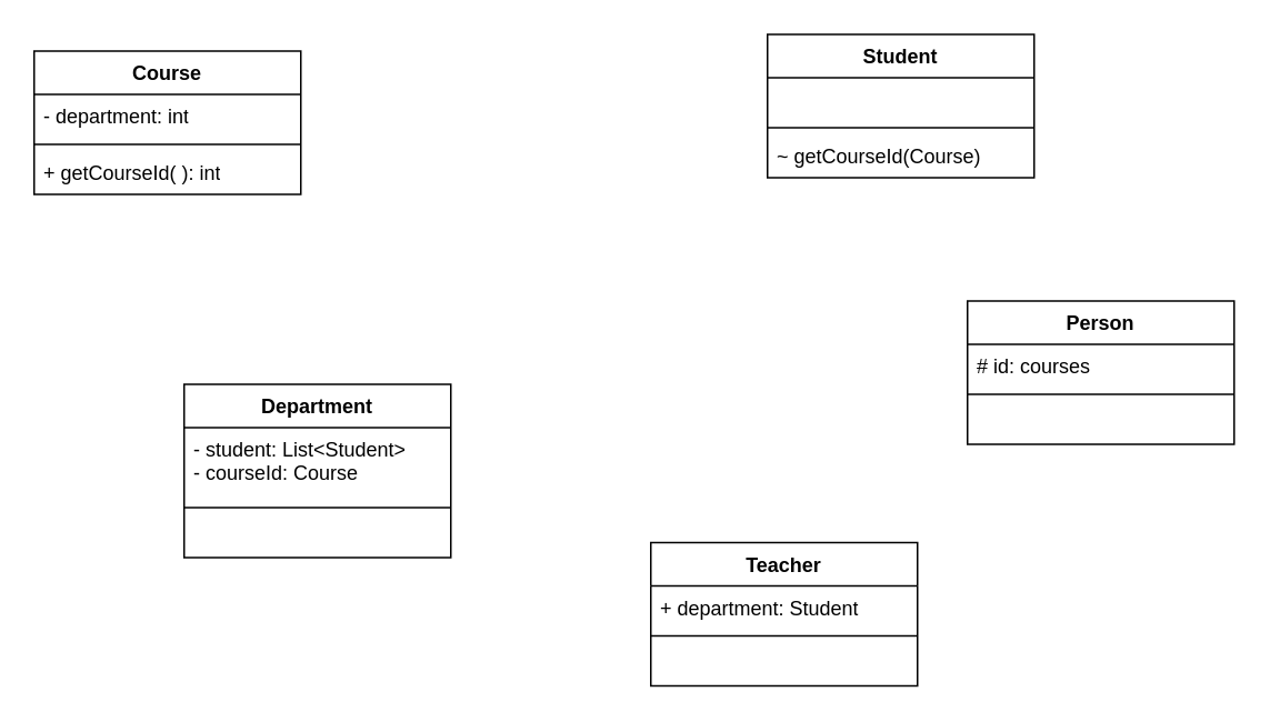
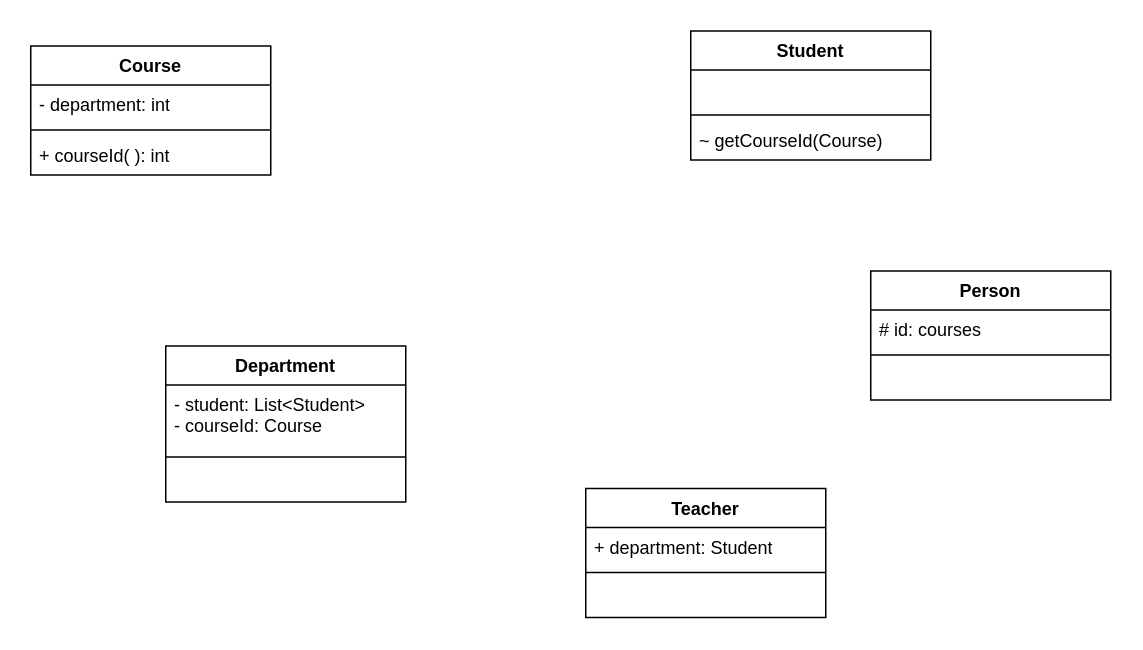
- <mxCell id="5" value="+&amp;nbsp;getCourseId&lt;span style=&quot;background-color: initial;&quot;&gt;( ): int&lt;/span&gt;" style="text;strokeColor=none;fillColor=none;align=left;verticalAlign=top;spacingLeft=4;spacingRight=4;overflow=hidden;rotatable=0;points=[[0,0.5],[1,0.5]];portConstraint=eastwest;whiteSpace=wrap;html=1;" vertex="1" parent="2"><mxGeometry y="60" width="160" height="26" as="geometry" /></mxCell>
+ <mxCell id="5" value="+&amp;nbsp;courseId&lt;span style=&quot;background-color: initial;&quot;&gt;( ): int&lt;/span&gt;" style="text;strokeColor=none;fillColor=none;align=left;verticalAlign=top;spacingLeft=4;spacingRight=4;overflow=hidden;rotatable=0;points=[[0,0.5],[1,0.5]];portConstraint=eastwest;whiteSpace=wrap;html=1;" vertex="1" parent="2"><mxGeometry y="60" width="160" height="26" as="geometry" /></mxCell>
